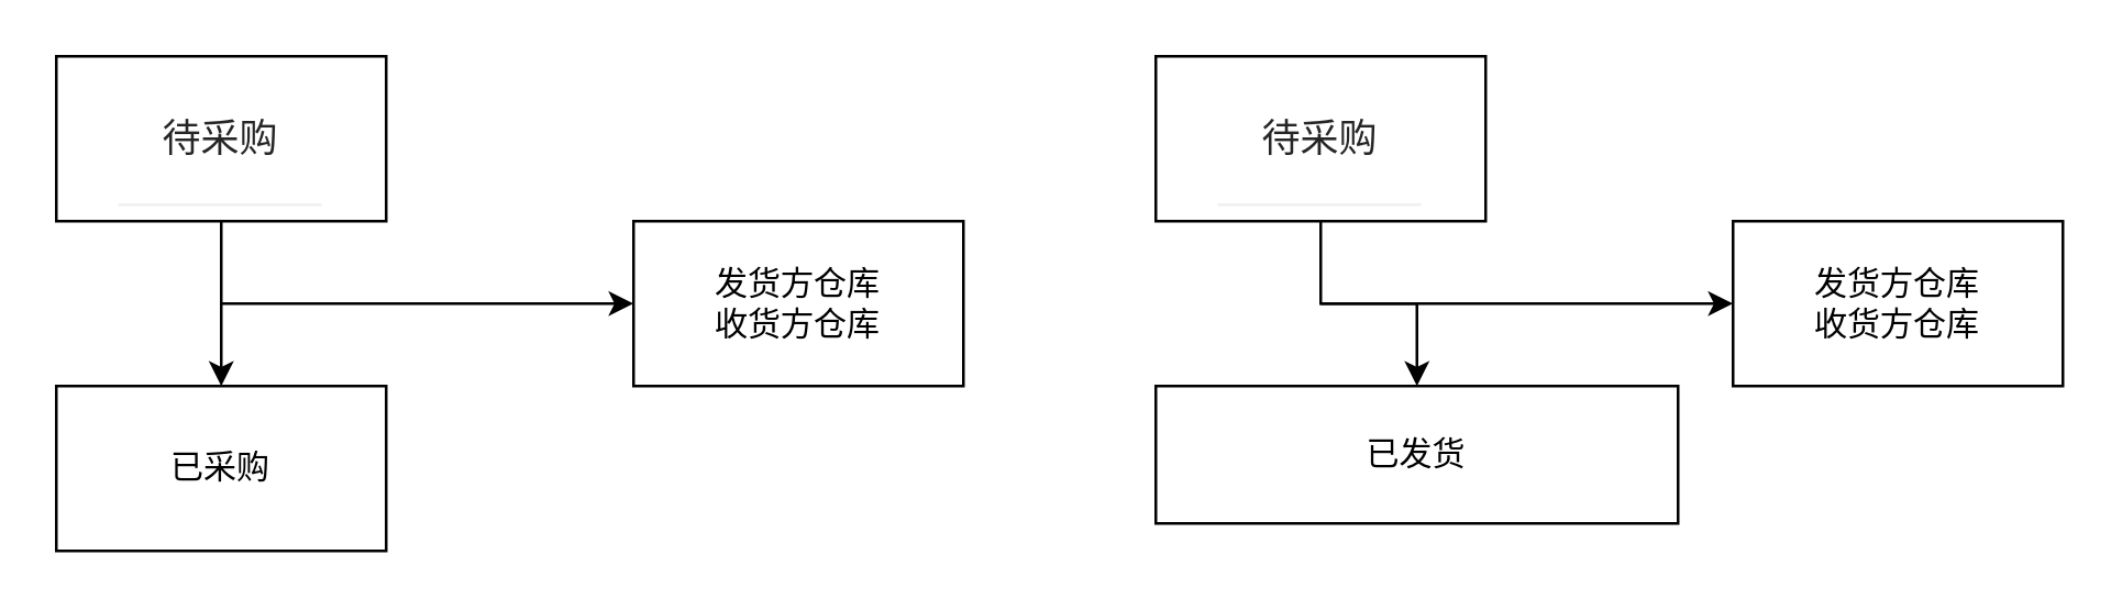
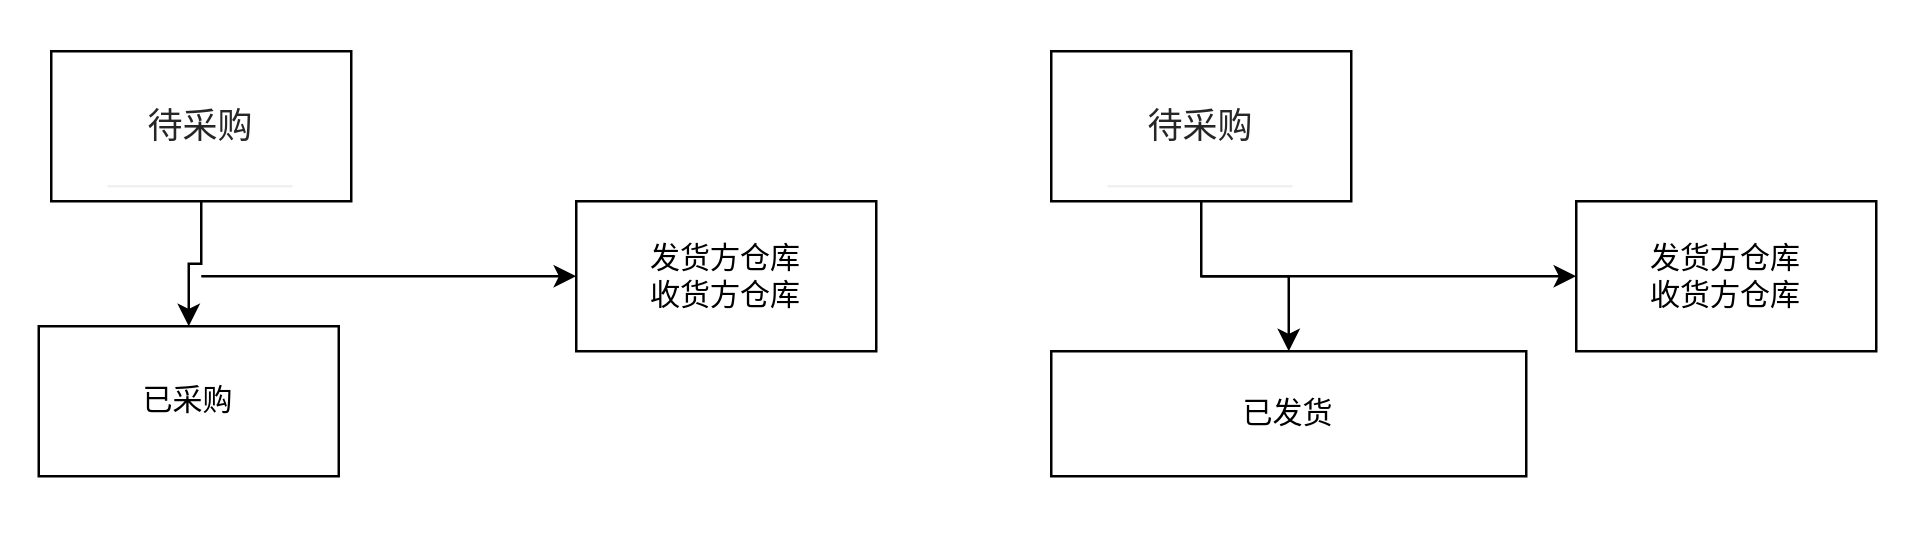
- <mxCell id="4" value="已采购" style="rounded=0;whiteSpace=wrap;html=1;" parent="1" vertex="1"><mxGeometry x="20" y="140" width="120" height="60" as="geometry" /></mxCell>
+ <mxCell id="4" value="已采购" style="rounded=0;whiteSpace=wrap;html=1;" parent="1" vertex="1"><mxGeometry x="15" y="130" width="120" height="60" as="geometry" /></mxCell>
